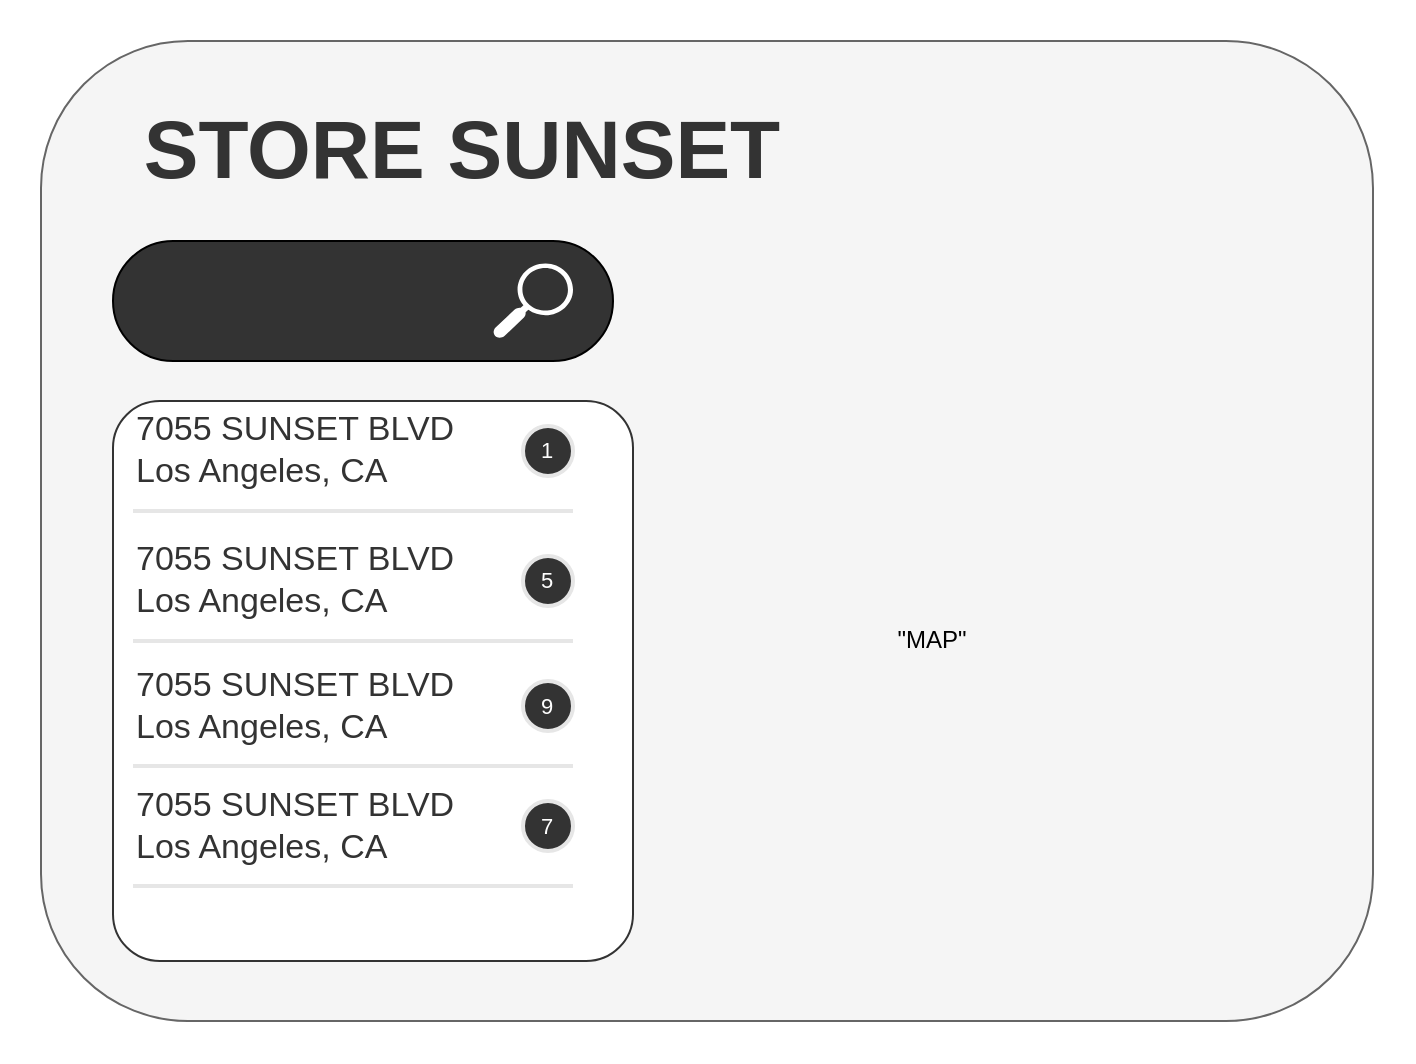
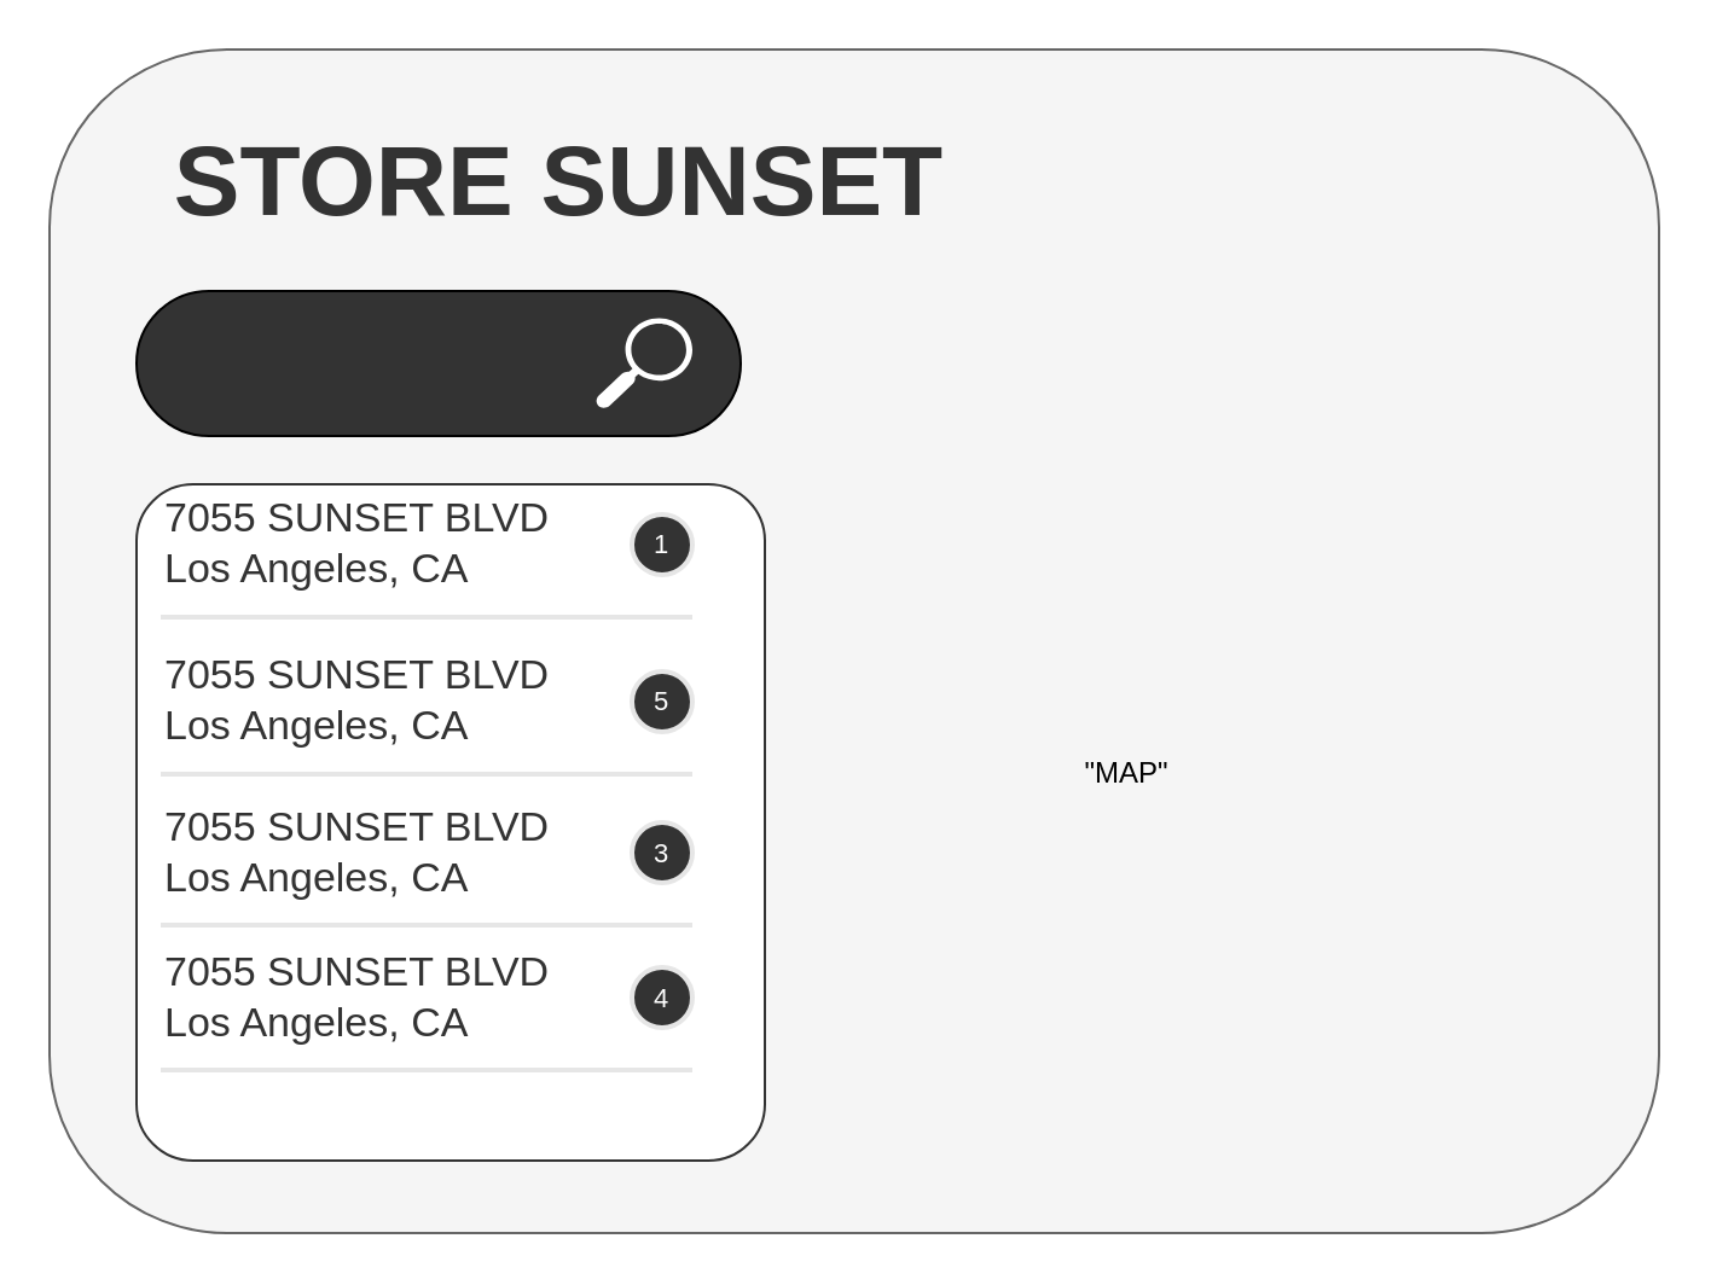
- <mxCell id="27" value="&lt;font color=&quot;#ffffff&quot; style=&quot;font-size: 11px&quot;&gt;9&lt;/font&gt;" style="ellipse;whiteSpace=wrap;html=1;aspect=fixed;labelBackgroundColor=none;strokeColor=#E6E6E6;strokeWidth=2;fillColor=#333333;fontSize=11;fontColor=#333333;" vertex="1" parent="1"><mxGeometry x="261" y="340" width="25" height="25" as="geometry" /></mxCell>
+ <mxCell id="27" value="&lt;font color=&quot;#ffffff&quot; style=&quot;font-size: 11px&quot;&gt;3&lt;/font&gt;" style="ellipse;whiteSpace=wrap;html=1;aspect=fixed;labelBackgroundColor=none;strokeColor=#E6E6E6;strokeWidth=2;fillColor=#333333;fontSize=11;fontColor=#333333;" vertex="1" parent="1"><mxGeometry x="261" y="340" width="25" height="25" as="geometry" /></mxCell>
- <mxCell id="30" value="&lt;font color=&quot;#ffffff&quot; style=&quot;font-size: 11px&quot;&gt;7&lt;/font&gt;" style="ellipse;whiteSpace=wrap;html=1;aspect=fixed;labelBackgroundColor=none;strokeColor=#E6E6E6;strokeWidth=2;fillColor=#333333;fontSize=11;fontColor=#333333;" vertex="1" parent="1"><mxGeometry x="261" y="400" width="25" height="25" as="geometry" /></mxCell>
+ <mxCell id="30" value="&lt;font color=&quot;#ffffff&quot; style=&quot;font-size: 11px&quot;&gt;4&lt;/font&gt;" style="ellipse;whiteSpace=wrap;html=1;aspect=fixed;labelBackgroundColor=none;strokeColor=#E6E6E6;strokeWidth=2;fillColor=#333333;fontSize=11;fontColor=#333333;" vertex="1" parent="1"><mxGeometry x="261" y="400" width="25" height="25" as="geometry" /></mxCell>
